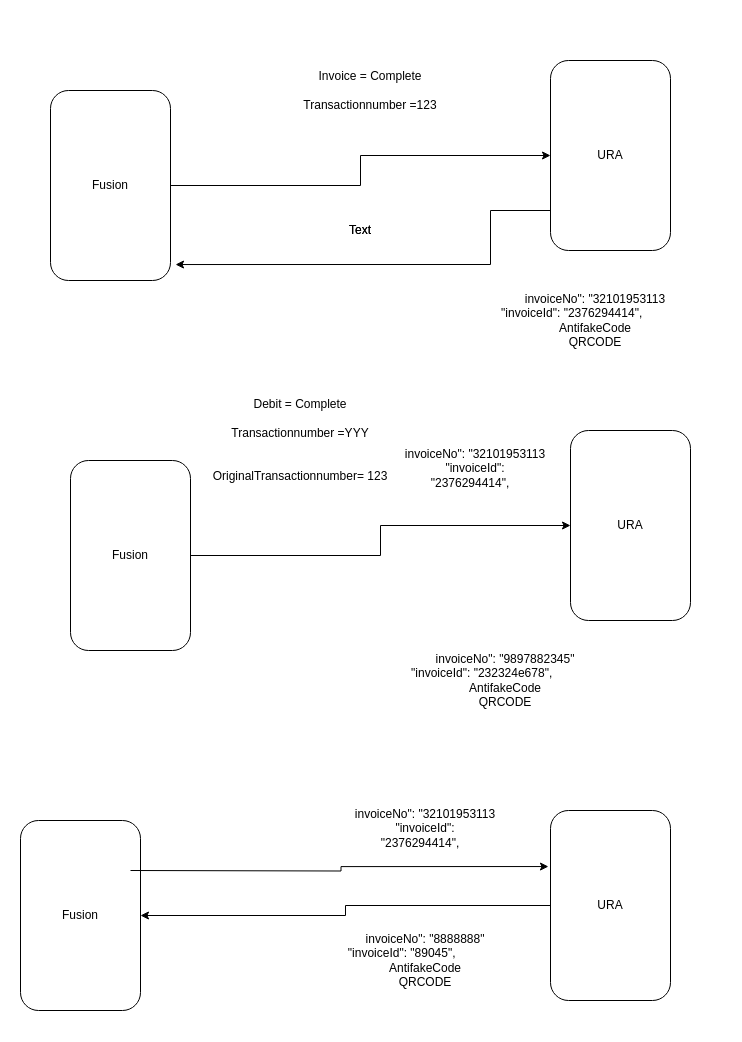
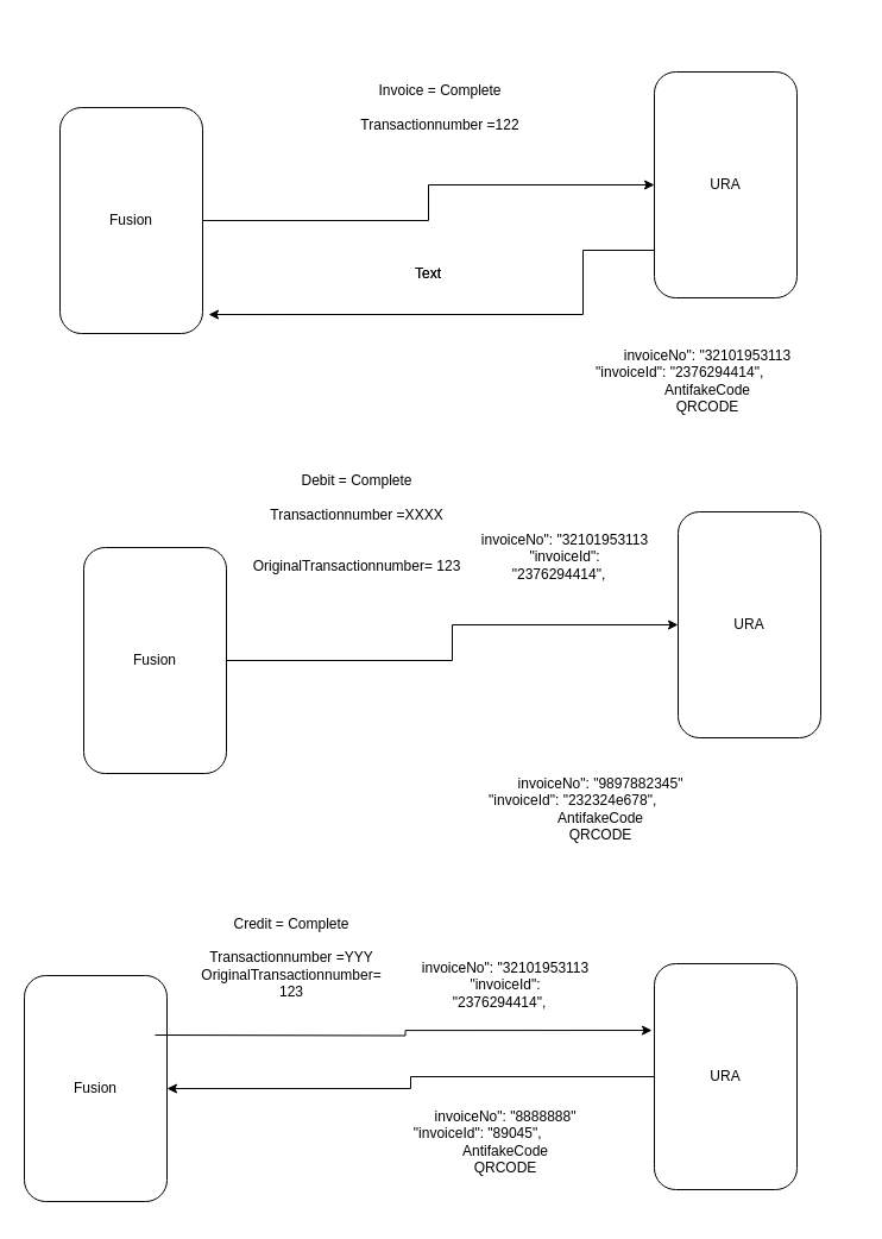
- <mxCell id="8" value="&lt;div&gt;Invoice = Complete &lt;br&gt;&lt;/div&gt;&lt;div&gt;&lt;br&gt;&lt;/div&gt;&lt;div&gt;Transactionnumber =123&lt;br&gt;&lt;/div&gt;" style="text;html=1;strokeColor=none;fillColor=none;align=center;verticalAlign=middle;whiteSpace=wrap;rounded=0;" vertex="1" parent="1"><mxGeometry x="300" y="20" width="140" height="140" as="geometry" /></mxCell>
+ <mxCell id="8" value="&lt;div&gt;Invoice = Complete &lt;br&gt;&lt;/div&gt;&lt;div&gt;&lt;br&gt;&lt;/div&gt;&lt;div&gt;Transactionnumber =122&lt;br&gt;&lt;/div&gt;" style="text;html=1;strokeColor=none;fillColor=none;align=center;verticalAlign=middle;whiteSpace=wrap;rounded=0;" vertex="1" parent="1"><mxGeometry x="300" y="20" width="140" height="140" as="geometry" /></mxCell>
- <mxCell id="12" value="&lt;div&gt;Debit = Complete &lt;br&gt;&lt;/div&gt;&lt;div&gt;&lt;br&gt;&lt;/div&gt;&lt;div&gt;Transactionnumber =YYY&lt;br&gt;&lt;/div&gt;&lt;div&gt;&lt;br&gt;&lt;/div&gt;&lt;div&gt;&lt;br&gt;&lt;/div&gt;OriginalTransactionnumber= 123" style="text;html=1;strokeColor=none;fillColor=none;align=center;verticalAlign=middle;whiteSpace=wrap;rounded=0;" vertex="1" parent="1"><mxGeometry x="210" y="370" width="180" height="140" as="geometry" /></mxCell>
+ <mxCell id="12" value="&lt;div&gt;Debit = Complete &lt;br&gt;&lt;/div&gt;&lt;div&gt;&lt;br&gt;&lt;/div&gt;&lt;div&gt;Transactionnumber =XXXX&lt;br&gt;&lt;/div&gt;&lt;div&gt;&lt;br&gt;&lt;/div&gt;&lt;div&gt;&lt;br&gt;&lt;/div&gt;OriginalTransactionnumber= 123" style="text;html=1;strokeColor=none;fillColor=none;align=center;verticalAlign=middle;whiteSpace=wrap;rounded=0;" vertex="1" parent="1"><mxGeometry x="210" y="370" width="180" height="140" as="geometry" /></mxCell>
+ <mxCell id="19" value="&lt;div&gt;Credit = Complete &lt;br&gt;&lt;/div&gt;&lt;div&gt;&lt;br&gt;&lt;/div&gt;&lt;div&gt;Transactionnumber =YYY&lt;/div&gt;&lt;div&gt;OriginalTransactionnumber= 123&lt;/div&gt;" style="text;html=1;strokeColor=none;fillColor=none;align=center;verticalAlign=middle;whiteSpace=wrap;rounded=0;" vertex="1" parent="1"><mxGeometry x="170" y="730" width="150" height="150" as="geometry" /></mxCell>
